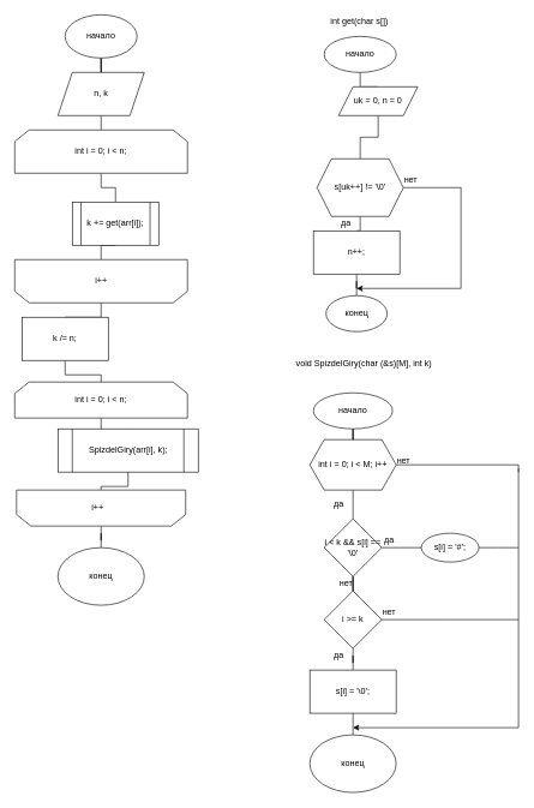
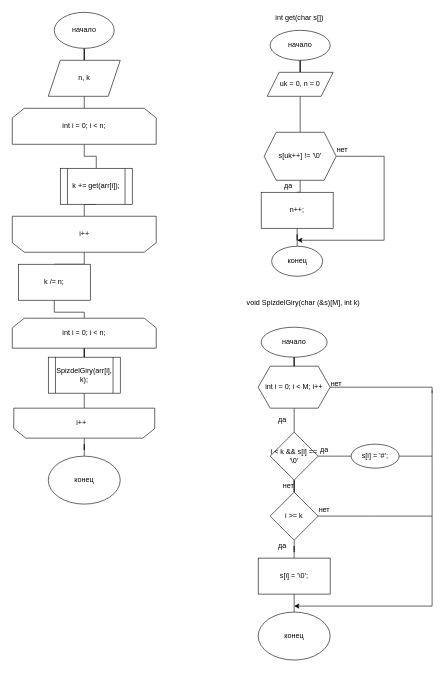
- <mxCell id="27" value="uk = 0, n = 0" style="shape=parallelogram;perimeter=parallelogramPerimeter;whiteSpace=wrap;html=1;fixedSize=1;" vertex="1" parent="1"><mxGeometry x="470" y="120" width="110" height="40" as="geometry" /></mxCell>
+ <mxCell id="27" value="uk = 0, n = 0" style="shape=parallelogram;perimeter=parallelogramPerimeter;whiteSpace=wrap;html=1;fixedSize=1;" vertex="1" parent="1"><mxGeometry x="445" y="120" width="110" height="40" as="geometry" /></mxCell>
- <mxCell id="18" value="SpizdelGiry(arr[i], k);" style="shape=process;whiteSpace=wrap;html=1;backgroundOutline=1;" vertex="1" parent="1"><mxGeometry x="80" y="595" width="195" height="60" as="geometry" /></mxCell>
+ <mxCell id="18" value="SpizdelGiry(arr[i], k);" style="shape=process;whiteSpace=wrap;html=1;backgroundOutline=1;" vertex="1" parent="1"><mxGeometry x="80" y="595" width="120" height="60" as="geometry" /></mxCell>
